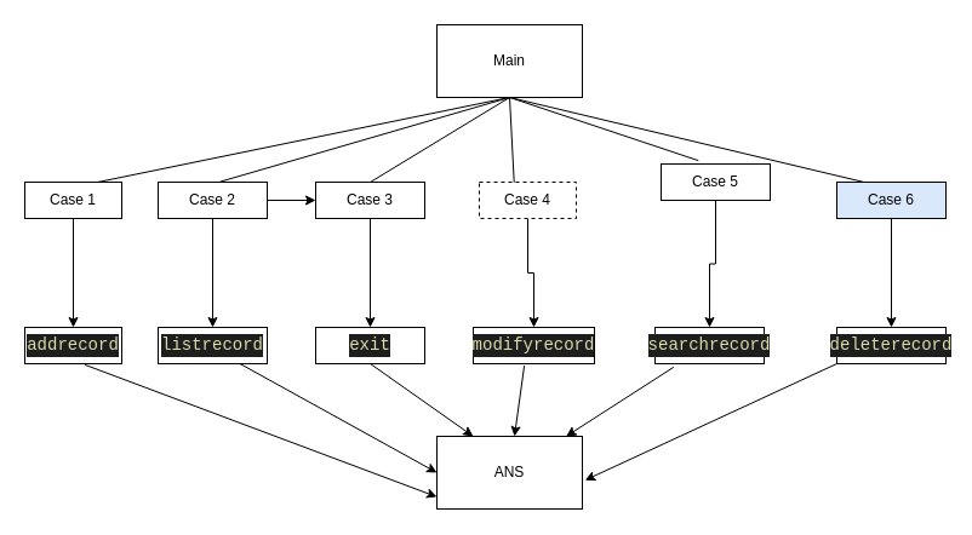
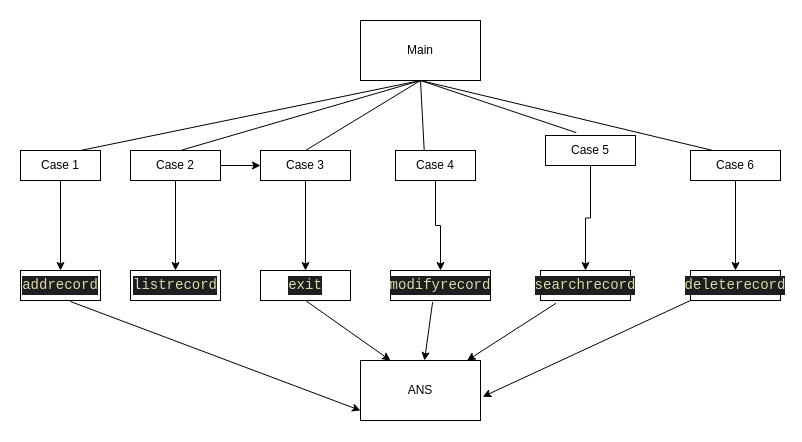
- <mxCell id="11" value="Case 4" style="rounded=0;whiteSpace=wrap;html=1;dashed=1;" parent="1" vertex="1"><mxGeometry x="395" y="150" width="80" height="30" as="geometry" /></mxCell>
+ <mxCell id="11" value="Case 4" style="rounded=0;whiteSpace=wrap;html=1;" parent="1" vertex="1"><mxGeometry x="395" y="150" width="80" height="30" as="geometry" /></mxCell>
- <mxCell id="13" value="Case 6" style="rounded=0;whiteSpace=wrap;html=1;fillColor=#dae8fc;" parent="1" vertex="1"><mxGeometry x="690" y="150" width="90" height="30" as="geometry" /></mxCell>
+ <mxCell id="13" value="Case 6" style="rounded=0;whiteSpace=wrap;html=1;" parent="1" vertex="1"><mxGeometry x="690" y="150" width="90" height="30" as="geometry" /></mxCell>
- <mxCell id="31" value="" style="endArrow=classic;html=1;rounded=0;exitX=0.75;exitY=1;exitDx=0;exitDy=0;entryX=0;entryY=0.5;entryDx=0;entryDy=0;" parent="1" source="17" target="22" edge="1"><mxGeometry width="50" height="50" relative="1" as="geometry"><mxPoint x="443.68" y="321.62" as="sourcePoint" /><mxPoint x="444" y="380" as="targetPoint" /></mxGeometry></mxCell>
